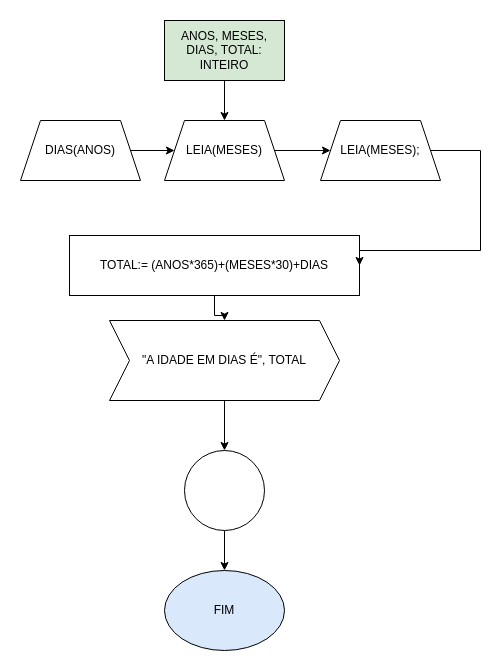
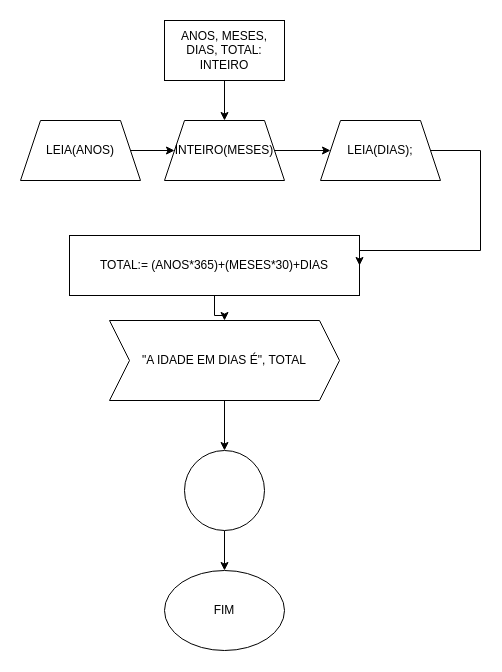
- <mxCell id="3" value="ANOS, MESES, DIAS, TOTAL: INTEIRO" style="rounded=0;whiteSpace=wrap;html=1;fillColor=#d5e8d4;" vertex="1" parent="1"><mxGeometry x="164" y="20" width="120" height="60" as="geometry" /></mxCell>
+ <mxCell id="3" value="ANOS, MESES, DIAS, TOTAL: INTEIRO" style="rounded=0;whiteSpace=wrap;html=1;" vertex="1" parent="1"><mxGeometry x="164" y="20" width="120" height="60" as="geometry" /></mxCell>
- <mxCell id="14" value="DIAS(ANOS)" style="shape=trapezoid;perimeter=trapezoidPerimeter;whiteSpace=wrap;html=1;fixedSize=1;" vertex="1" parent="1"><mxGeometry x="20" y="120" width="120" height="60" as="geometry" /></mxCell>
+ <mxCell id="14" value="LEIA(ANOS)" style="shape=trapezoid;perimeter=trapezoidPerimeter;whiteSpace=wrap;html=1;fixedSize=1;" vertex="1" parent="1"><mxGeometry x="20" y="120" width="120" height="60" as="geometry" /></mxCell>
- <mxCell id="5" value="LEIA(MESES)" style="shape=trapezoid;perimeter=trapezoidPerimeter;whiteSpace=wrap;html=1;fixedSize=1;" vertex="1" parent="1"><mxGeometry x="164" y="120" width="120" height="60" as="geometry" /></mxCell>
+ <mxCell id="5" value="INTEIRO(MESES)" style="shape=trapezoid;perimeter=trapezoidPerimeter;whiteSpace=wrap;html=1;fixedSize=1;" vertex="1" parent="1"><mxGeometry x="164" y="120" width="120" height="60" as="geometry" /></mxCell>
- <mxCell id="16" value="LEIA(MESES);" style="shape=trapezoid;perimeter=trapezoidPerimeter;whiteSpace=wrap;html=1;fixedSize=1;" vertex="1" parent="1"><mxGeometry x="320" y="120" width="120" height="60" as="geometry" /></mxCell>
+ <mxCell id="16" value="LEIA(DIAS);" style="shape=trapezoid;perimeter=trapezoidPerimeter;whiteSpace=wrap;html=1;fixedSize=1;" vertex="1" parent="1"><mxGeometry x="320" y="120" width="120" height="60" as="geometry" /></mxCell>
- <mxCell id="12" value="FIM" style="ellipse;whiteSpace=wrap;html=1;fillColor=#dae8fc;" vertex="1" parent="1"><mxGeometry x="164" y="570" width="120" height="80" as="geometry" /></mxCell>
+ <mxCell id="12" value="FIM" style="ellipse;whiteSpace=wrap;html=1;" vertex="1" parent="1"><mxGeometry x="164" y="570" width="120" height="80" as="geometry" /></mxCell>
